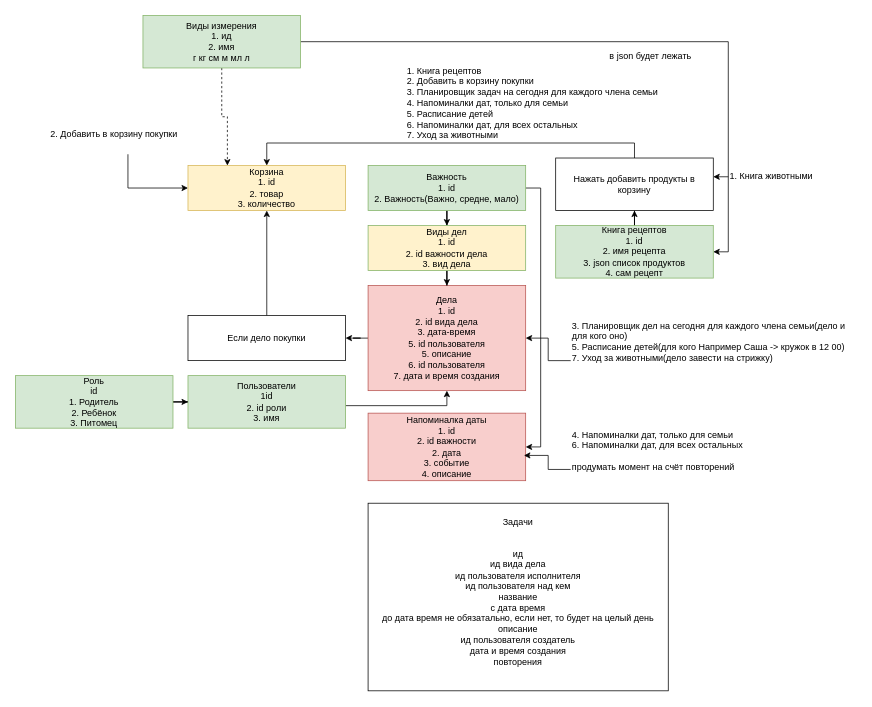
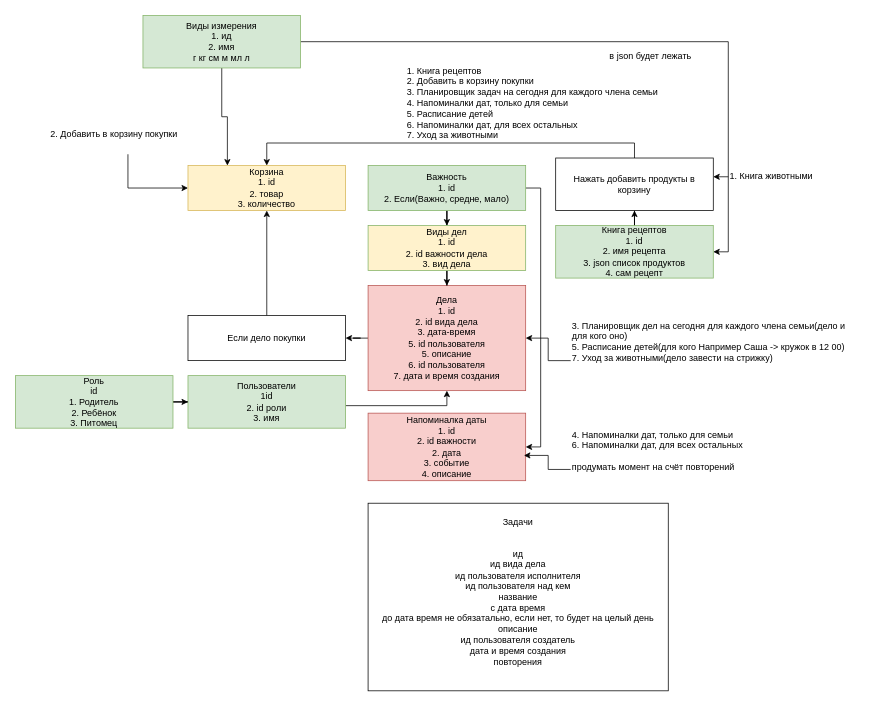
- <mxCell id="30" style="edgeStyle=orthogonalEdgeStyle;rounded=0;orthogonalLoop=1;jettySize=auto;html=1;entryX=0.25;entryY=0;entryDx=0;entryDy=0;dashed=1;" parent="1" source="32" target="12" edge="1"><mxGeometry relative="1" as="geometry" /></mxCell>
+ <mxCell id="30" style="edgeStyle=orthogonalEdgeStyle;rounded=0;orthogonalLoop=1;jettySize=auto;html=1;entryX=0.25;entryY=0;entryDx=0;entryDy=0;" parent="1" source="32" target="12" edge="1"><mxGeometry relative="1" as="geometry" /></mxCell>
- <mxCell id="6" value="Важность&lt;div&gt;1. id&lt;br&gt;2. Важность(Важно, средне, мало)&lt;/div&gt;" style="rounded=0;whiteSpace=wrap;html=1;fillColor=#d5e8d4;strokeColor=#82b366;" parent="1" vertex="1"><mxGeometry x="490" y="220" width="210" height="60" as="geometry" /></mxCell>
+ <mxCell id="6" value="Важность&lt;div&gt;1. id&lt;br&gt;2. Если(Важно, средне, мало)&lt;/div&gt;" style="rounded=0;whiteSpace=wrap;html=1;fillColor=#d5e8d4;strokeColor=#82b366;" parent="1" vertex="1"><mxGeometry x="490" y="220" width="210" height="60" as="geometry" /></mxCell>
